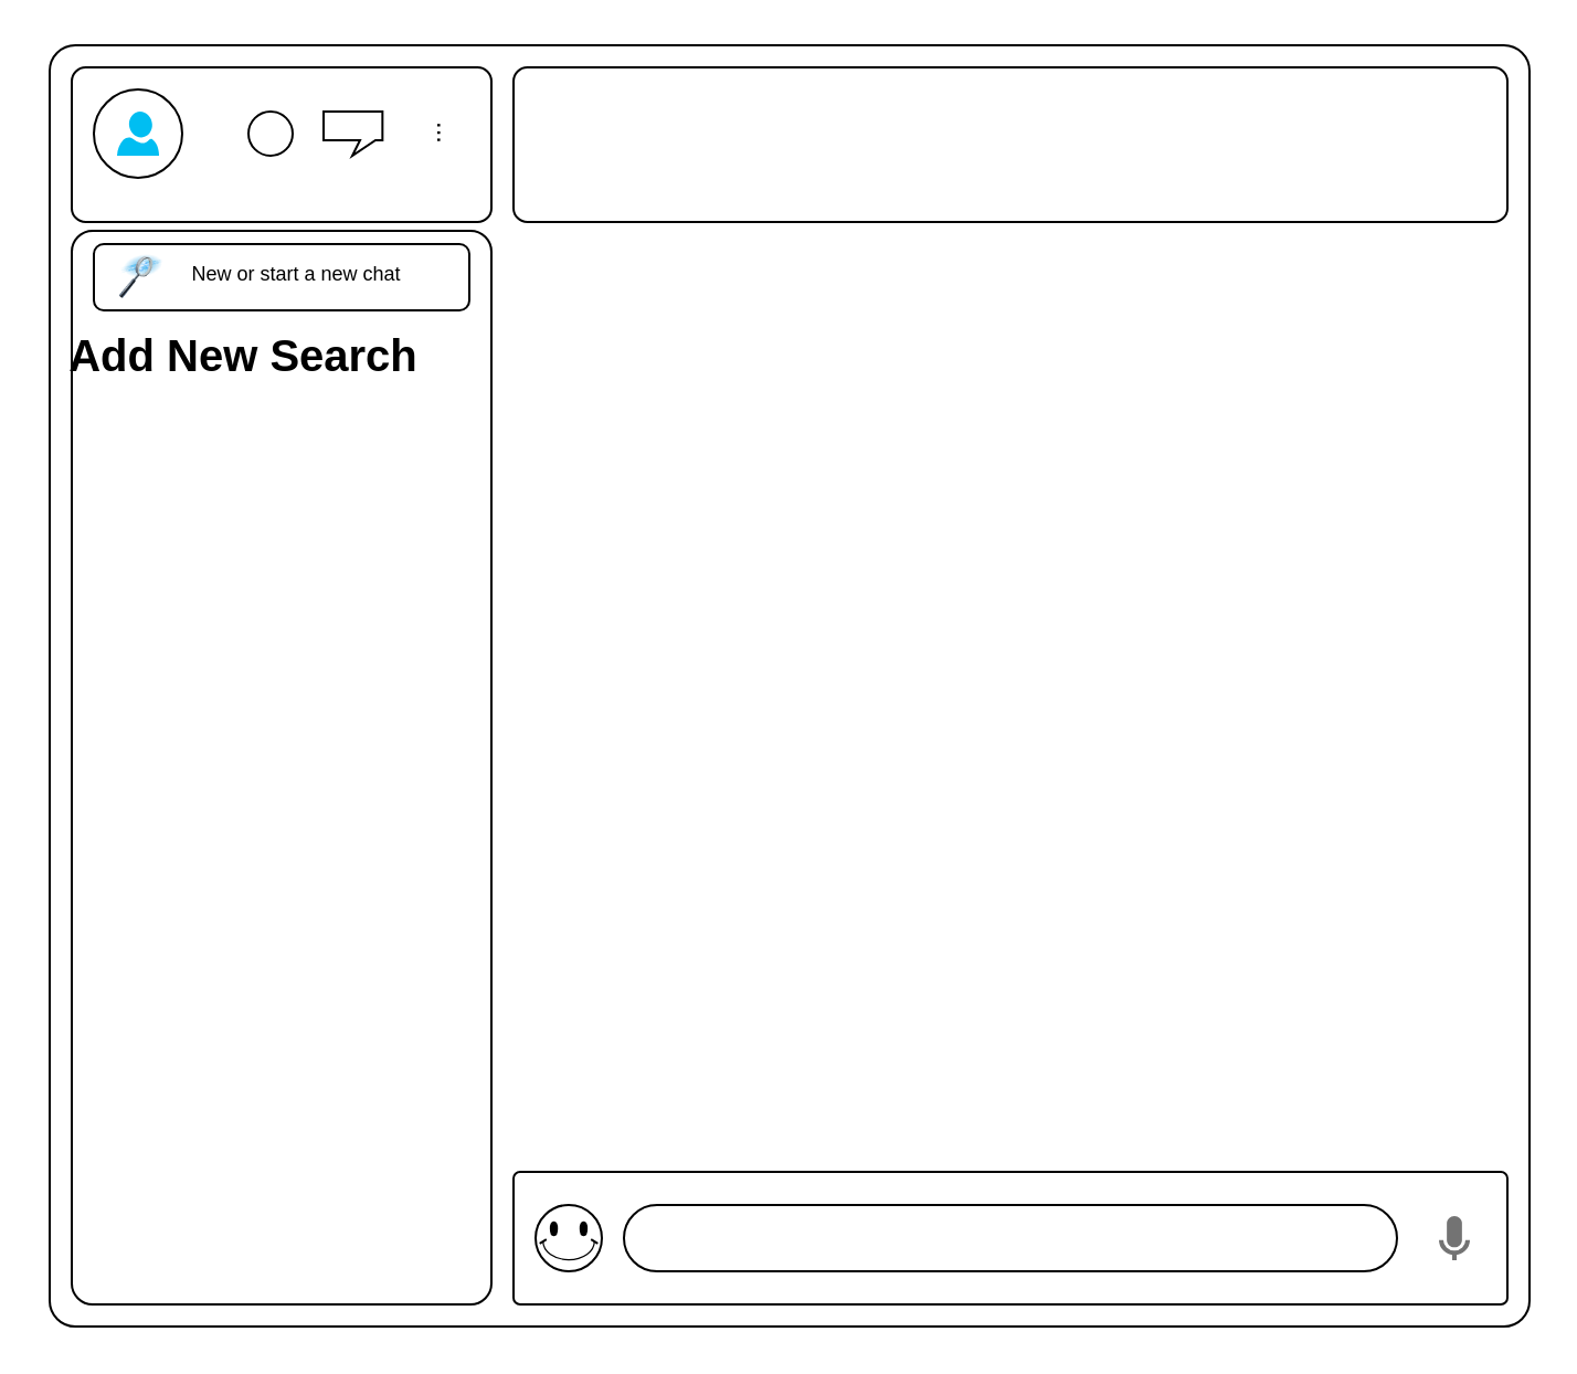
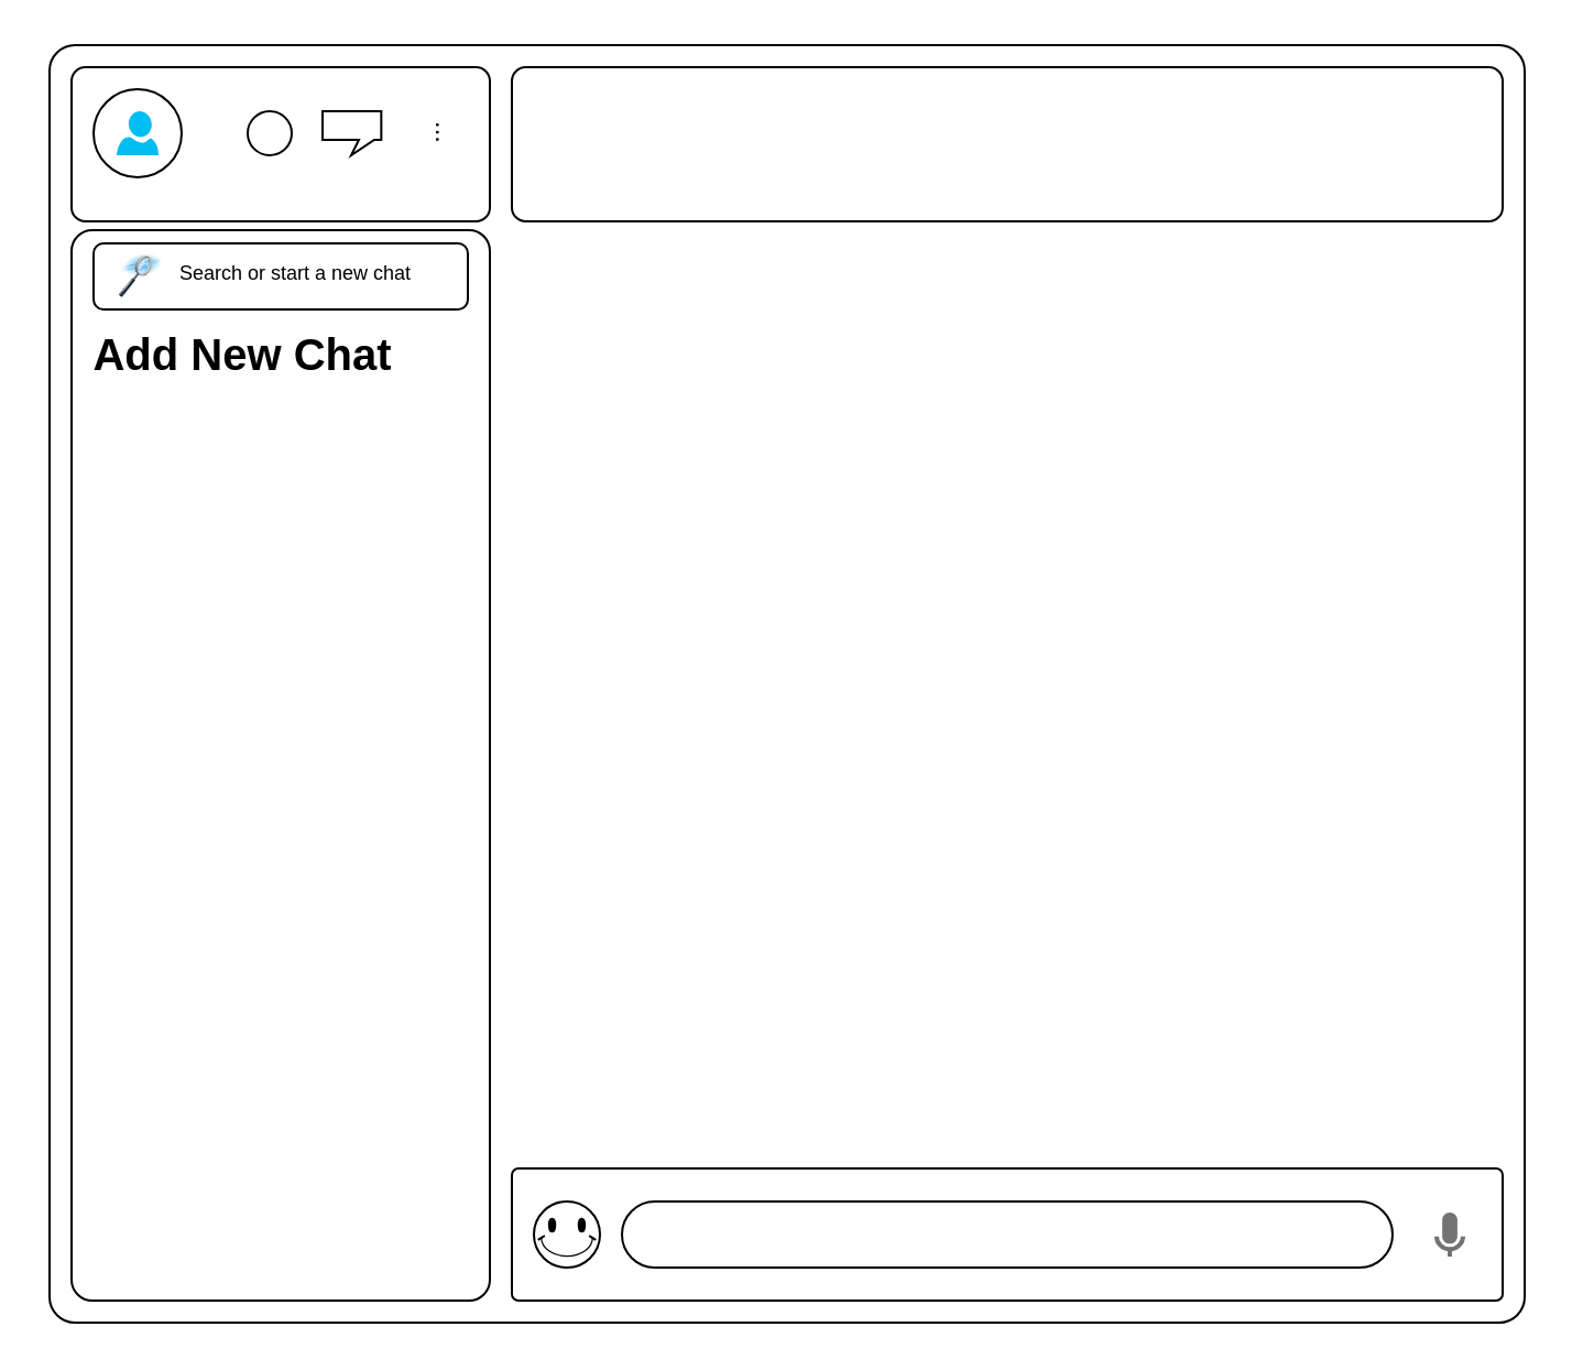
- <mxCell id="12" value="&lt;font style=&quot;font-size: 9px&quot;&gt;New or start a new chat&lt;/font&gt;" style="text;html=1;strokeColor=none;fillColor=none;align=center;verticalAlign=middle;whiteSpace=wrap;rounded=0;" vertex="1" parent="1"><mxGeometry x="54" y="113" width="160" height="20" as="geometry" /></mxCell>
+ <mxCell id="12" value="&lt;font style=&quot;font-size: 9px&quot;&gt;Search or start a new chat&lt;/font&gt;" style="text;html=1;strokeColor=none;fillColor=none;align=center;verticalAlign=middle;whiteSpace=wrap;rounded=0;" vertex="1" parent="1"><mxGeometry x="54" y="113" width="160" height="20" as="geometry" /></mxCell>
- <mxCell id="14" value="&lt;b&gt;&lt;font style=&quot;font-size: 20px&quot;&gt;Add New Search&lt;/font&gt;&lt;/b&gt;" style="text;html=1;strokeColor=none;fillColor=none;align=center;verticalAlign=middle;whiteSpace=wrap;rounded=0;" vertex="1" parent="1"><mxGeometry x="20" y="150" width="180" height="20" as="geometry" /></mxCell>
+ <mxCell id="14" value="&lt;b&gt;&lt;font style=&quot;font-size: 20px&quot;&gt;Add New Chat&lt;/font&gt;&lt;/b&gt;" style="text;html=1;strokeColor=none;fillColor=none;align=center;verticalAlign=middle;whiteSpace=wrap;rounded=0;" vertex="1" parent="1"><mxGeometry x="20" y="150" width="180" height="20" as="geometry" /></mxCell>
